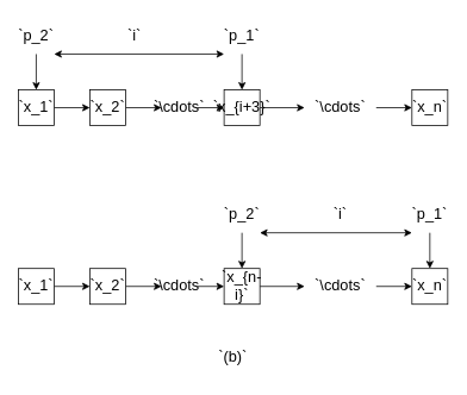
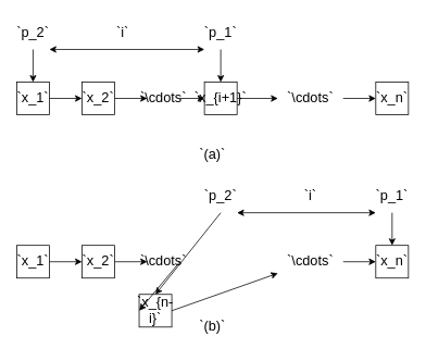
- <mxCell id="7" value="`x_{i+3}`" style="whiteSpace=wrap;html=1;aspect=fixed;fontSize=17;" vertex="1" parent="1"><mxGeometry x="250" y="100" width="40" height="40" as="geometry" /></mxCell>
+ <mxCell id="7" value="`x_{i+1}`" style="whiteSpace=wrap;html=1;aspect=fixed;fontSize=17;" vertex="1" parent="1"><mxGeometry x="250" y="100" width="40" height="40" as="geometry" /></mxCell>
+ <mxCell id="36" value="`(a)`" style="text;html=1;strokeColor=none;fillColor=none;align=center;verticalAlign=middle;whiteSpace=wrap;rounded=0;fontSize=17;" vertex="1" parent="1"><mxGeometry x="240" y="170" width="40" height="40" as="geometry" /></mxCell>
- <mxCell id="24" value="`x_{n-i}`" style="whiteSpace=wrap;html=1;aspect=fixed;fontSize=17;" vertex="1" parent="1"><mxGeometry x="250" y="300" width="40" height="40" as="geometry" /></mxCell>
+ <mxCell id="24" value="`x_{n-i}`" style="whiteSpace=wrap;html=1;aspect=fixed;fontSize=17;" vertex="1" parent="1"><mxGeometry x="170" y="360" width="40" height="40" as="geometry" /></mxCell>
